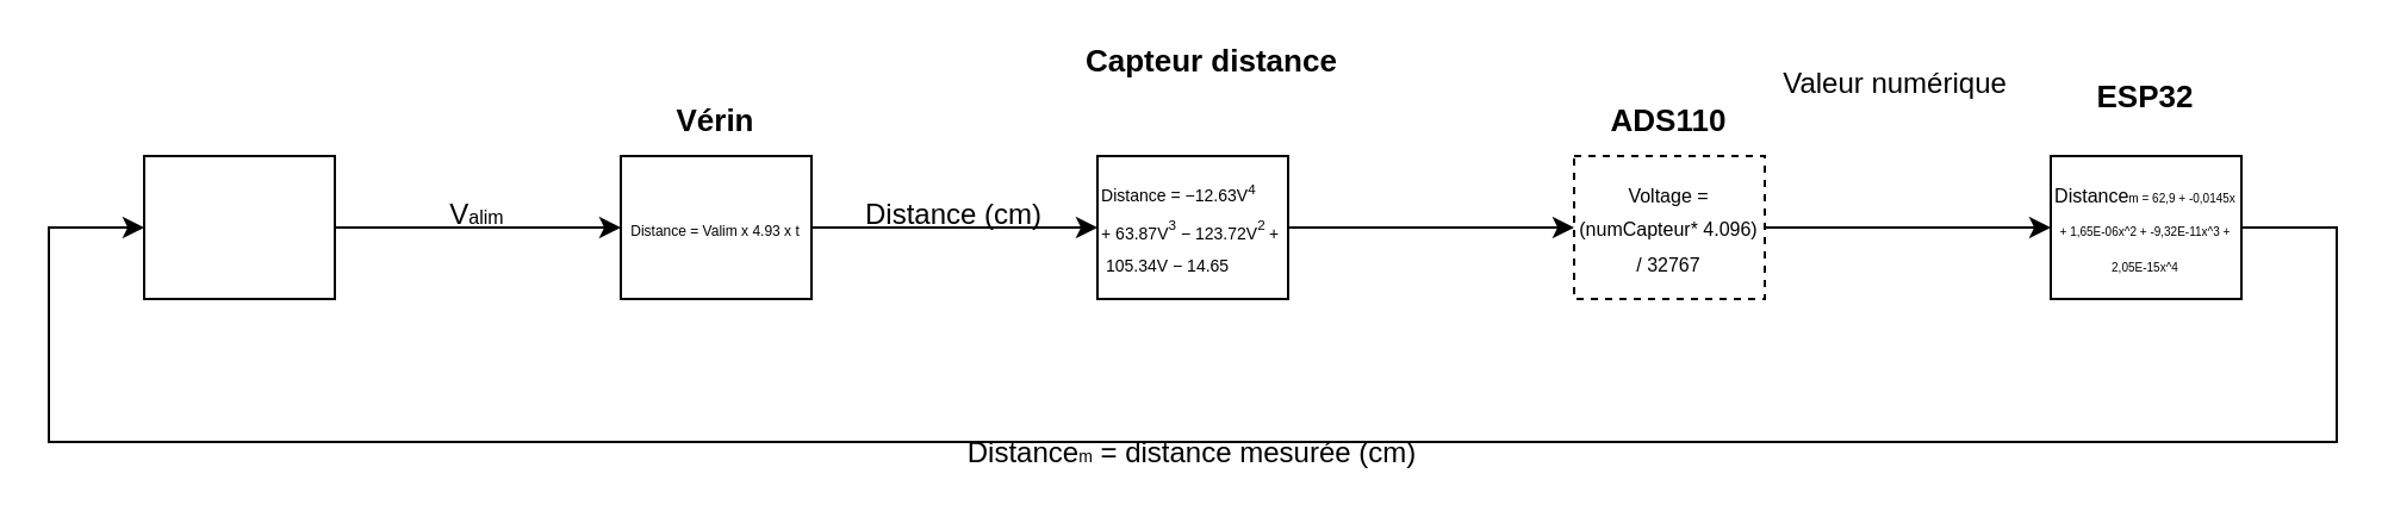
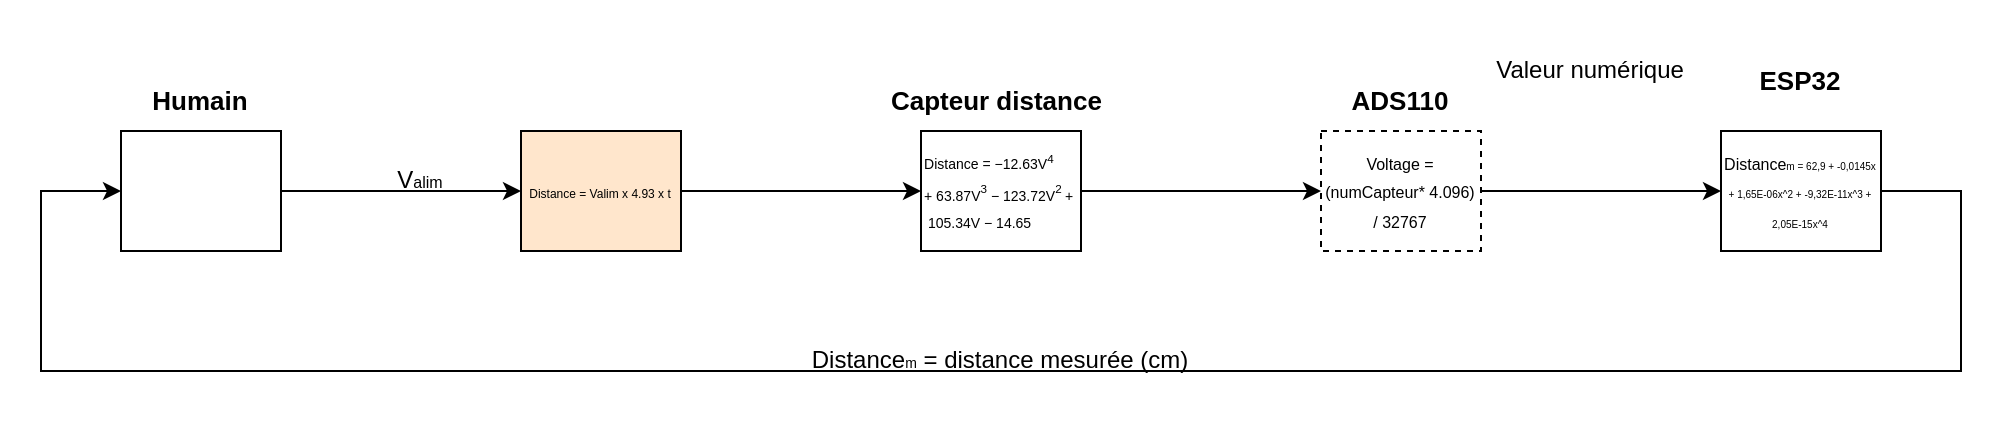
- <mxCell id="7" value="Capteur distance&amp;nbsp;" style="text;html=1;whiteSpace=wrap;strokeColor=none;fillColor=none;align=center;verticalAlign=middle;rounded=0;fontSize=13;fontStyle=1" vertex="1" parent="1"><mxGeometry x="440" y="10" width="140" height="30" as="geometry" /></mxCell>
+ <mxCell id="7" value="Capteur distance&amp;nbsp;" style="text;html=1;whiteSpace=wrap;strokeColor=none;fillColor=none;align=center;verticalAlign=middle;rounded=0;fontSize=13;fontStyle=1" vertex="1" parent="1"><mxGeometry x="430" y="35" width="140" height="30" as="geometry" /></mxCell>
+ <mxCell id="3" value="Humain" style="text;html=1;whiteSpace=wrap;strokeColor=none;fillColor=none;align=center;verticalAlign=middle;rounded=0;fontSize=13;fontStyle=1" vertex="1" parent="1"><mxGeometry x="70" y="35" width="60" height="30" as="geometry" /></mxCell>
- <mxCell id="5" value="Vérin" style="text;html=1;whiteSpace=wrap;strokeColor=none;fillColor=none;align=center;verticalAlign=middle;rounded=0;fontSize=13;fontStyle=1" vertex="1" parent="1"><mxGeometry x="270" y="35" width="60" height="30" as="geometry" /></mxCell>
- <mxCell id="16" value="V&lt;font style=&quot;font-size: 8px;&quot;&gt;alim&lt;/font&gt;" style="text;html=1;whiteSpace=wrap;strokeColor=none;fillColor=none;align=center;verticalAlign=middle;rounded=0;" vertex="1" parent="1"><mxGeometry x="170" y="75" width="60" height="30" as="geometry" /></mxCell>
+ <mxCell id="16" value="V&lt;font style=&quot;font-size: 8px;&quot;&gt;alim&lt;/font&gt;" style="text;html=1;whiteSpace=wrap;strokeColor=none;fillColor=none;align=center;verticalAlign=middle;rounded=0;" vertex="1" parent="1"><mxGeometry x="180" y="75" width="60" height="30" as="geometry" /></mxCell>
- <mxCell id="17" value="Distance (cm)" style="text;html=1;whiteSpace=wrap;strokeColor=none;fillColor=none;align=center;verticalAlign=middle;rounded=0;" vertex="1" parent="1"><mxGeometry x="360" y="75" width="80" height="30" as="geometry" /></mxCell>
- <mxCell id="4" value="&lt;font style=&quot;font-size: 6px;&quot;&gt;Distance = V&lt;font style=&quot;&quot;&gt;alim&lt;/font&gt; x 4.93 x t&lt;/font&gt;" style="rounded=0;whiteSpace=wrap;html=1;" vertex="1" parent="1"><mxGeometry x="260" y="65" width="80" height="60" as="geometry" /></mxCell>
+ <mxCell id="4" value="&lt;font style=&quot;font-size: 6px;&quot;&gt;Distance = V&lt;font style=&quot;&quot;&gt;alim&lt;/font&gt; x 4.93 x t&lt;/font&gt;" style="rounded=0;whiteSpace=wrap;html=1;fillColor=#ffe6cc;" vertex="1" parent="1"><mxGeometry x="260" y="65" width="80" height="60" as="geometry" /></mxCell>
- <mxCell id="20" value="Distance&lt;font style=&quot;font-size: 7px;&quot;&gt;m&lt;/font&gt; = distance mesurée (cm)" style="text;html=1;whiteSpace=wrap;strokeColor=none;fillColor=none;align=center;verticalAlign=middle;rounded=0;" vertex="1" parent="1"><mxGeometry x="400" y="175" width="200" height="30" as="geometry" /></mxCell>
+ <mxCell id="20" value="Distance&lt;font style=&quot;font-size: 7px;&quot;&gt;m&lt;/font&gt; = distance mesurée (cm)" style="text;html=1;whiteSpace=wrap;strokeColor=none;fillColor=none;align=center;verticalAlign=middle;rounded=0;" vertex="1" parent="1"><mxGeometry x="400" y="165" width="200" height="30" as="geometry" /></mxCell>
